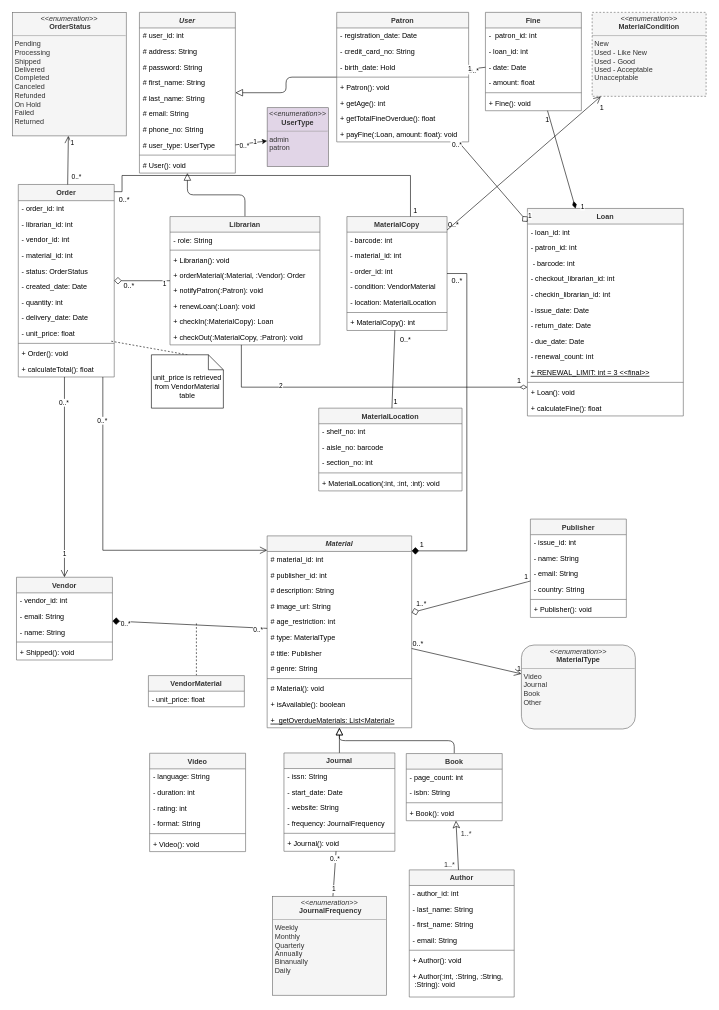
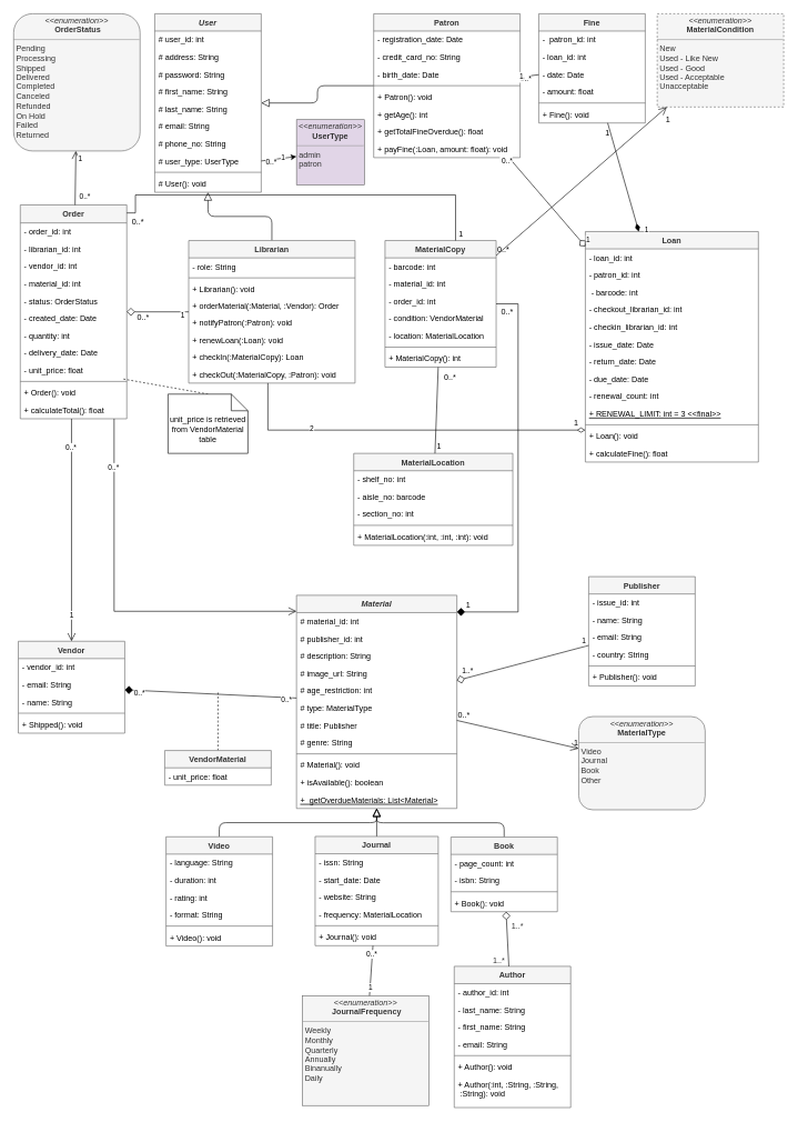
- <mxCell id="27" value="- birth_date: Hold" style="text;strokeColor=none;fillColor=none;align=left;verticalAlign=top;spacingLeft=4;spacingRight=4;overflow=hidden;rotatable=0;points=[[0,0.5],[1,0.5]];portConstraint=eastwest;" parent="24" vertex="1"><mxGeometry y="78" width="220" height="26" as="geometry" /></mxCell>
+ <mxCell id="27" value="- birth_date: Date" style="text;strokeColor=none;fillColor=none;align=left;verticalAlign=top;spacingLeft=4;spacingRight=4;overflow=hidden;rotatable=0;points=[[0,0.5],[1,0.5]];portConstraint=eastwest;" parent="24" vertex="1"><mxGeometry y="78" width="220" height="26" as="geometry" /></mxCell>
- <mxCell id="161" value="&lt;p style=&quot;margin:0px;margin-top:4px;text-align:center;&quot;&gt;&lt;i&gt;&amp;lt;&amp;lt;enumeration&amp;gt;&amp;gt;&lt;/i&gt;&lt;br&gt;&lt;b&gt;&amp;nbsp;OrderStatus&lt;/b&gt;&lt;/p&gt;&lt;hr size=&quot;1&quot;&gt;&lt;p style=&quot;margin:0px;margin-left:4px;&quot;&gt;Pending&lt;/p&gt;&lt;p style=&quot;margin:0px;margin-left:4px;&quot;&gt;Processing&lt;/p&gt;&lt;p style=&quot;margin:0px;margin-left:4px;&quot;&gt;Shipped&lt;/p&gt;&lt;p style=&quot;margin:0px;margin-left:4px;&quot;&gt;Delivered&lt;/p&gt;&lt;p style=&quot;margin:0px;margin-left:4px;&quot;&gt;Completed&lt;/p&gt;&lt;p style=&quot;margin:0px;margin-left:4px;&quot;&gt;Canceled&lt;/p&gt;&lt;p style=&quot;margin:0px;margin-left:4px;&quot;&gt;Refunded&lt;/p&gt;&lt;p style=&quot;margin:0px;margin-left:4px;&quot;&gt;On Hold&lt;/p&gt;&lt;p style=&quot;margin:0px;margin-left:4px;&quot;&gt;Failed&lt;/p&gt;&lt;p style=&quot;margin:0px;margin-left:4px;&quot;&gt;Returned&lt;/p&gt;&lt;p style=&quot;margin:0px;margin-left:4px;&quot;&gt;&lt;br&gt;&lt;/p&gt;" style="verticalAlign=top;align=left;overflow=fill;fontSize=12;fontFamily=Helvetica;html=1;strokeColor=#666666;fontColor=#333333;startSize=26;fillColor=#f5f5f5;" parent="1" vertex="1"><mxGeometry x="20" y="20" width="190" height="206" as="geometry" /></mxCell>
+ <mxCell id="161" value="&lt;p style=&quot;margin:0px;margin-top:4px;text-align:center;&quot;&gt;&lt;i&gt;&amp;lt;&amp;lt;enumeration&amp;gt;&amp;gt;&lt;/i&gt;&lt;br&gt;&lt;b&gt;&amp;nbsp;OrderStatus&lt;/b&gt;&lt;/p&gt;&lt;hr size=&quot;1&quot;&gt;&lt;p style=&quot;margin:0px;margin-left:4px;&quot;&gt;Pending&lt;/p&gt;&lt;p style=&quot;margin:0px;margin-left:4px;&quot;&gt;Processing&lt;/p&gt;&lt;p style=&quot;margin:0px;margin-left:4px;&quot;&gt;Shipped&lt;/p&gt;&lt;p style=&quot;margin:0px;margin-left:4px;&quot;&gt;Delivered&lt;/p&gt;&lt;p style=&quot;margin:0px;margin-left:4px;&quot;&gt;Completed&lt;/p&gt;&lt;p style=&quot;margin:0px;margin-left:4px;&quot;&gt;Canceled&lt;/p&gt;&lt;p style=&quot;margin:0px;margin-left:4px;&quot;&gt;Refunded&lt;/p&gt;&lt;p style=&quot;margin:0px;margin-left:4px;&quot;&gt;On Hold&lt;/p&gt;&lt;p style=&quot;margin:0px;margin-left:4px;&quot;&gt;Failed&lt;/p&gt;&lt;p style=&quot;margin:0px;margin-left:4px;&quot;&gt;Returned&lt;/p&gt;&lt;p style=&quot;margin:0px;margin-left:4px;&quot;&gt;&lt;br&gt;&lt;/p&gt;" style="verticalAlign=top;align=left;overflow=fill;fontSize=12;fontFamily=Helvetica;html=1;strokeColor=#666666;fontColor=#333333;startSize=26;fillColor=#f5f5f5;rounded=1;" parent="1" vertex="1"><mxGeometry x="20" y="20" width="190" height="206" as="geometry" /></mxCell>
+ <mxCell id="104" style="edgeStyle=orthogonalEdgeStyle;html=1;exitX=0.5;exitY=0;exitDx=0;exitDy=0;endArrow=block;endFill=0;startSize=10;endSize=10;" parent="1" source="105" target="54" edge="1"><mxGeometry relative="1" as="geometry" /></mxCell>
- <mxCell id="117" value="- frequency: JournalFrequency" style="text;strokeColor=none;fillColor=none;align=left;verticalAlign=top;spacingLeft=4;spacingRight=4;overflow=hidden;rotatable=0;points=[[0,0.5],[1,0.5]];portConstraint=eastwest;shadow=0;" parent="113" vertex="1"><mxGeometry y="104" width="185" height="26" as="geometry" /></mxCell>
+ <mxCell id="117" value="- frequency: MaterialLocation" style="text;strokeColor=none;fillColor=none;align=left;verticalAlign=top;spacingLeft=4;spacingRight=4;overflow=hidden;rotatable=0;points=[[0,0.5],[1,0.5]];portConstraint=eastwest;shadow=0;" parent="113" vertex="1"><mxGeometry y="104" width="185" height="26" as="geometry" /></mxCell>
- <mxCell id="140" style="edgeStyle=none;html=1;endArrow=classic;endFill=0;startSize=10;endSize=10;targetPerimeterSpacing=0;sourcePerimeterSpacing=0;" parent="1" source="126" target="121" edge="1"><mxGeometry relative="1" as="geometry"><mxPoint x="799" y="1313" as="sourcePoint" /></mxGeometry></mxCell>
+ <mxCell id="140" style="edgeStyle=none;html=1;endArrow=diamond;endFill=0;startSize=10;endSize=10;targetPerimeterSpacing=0;sourcePerimeterSpacing=0;" parent="1" source="126" target="121" edge="1"><mxGeometry relative="1" as="geometry"><mxPoint x="799" y="1313" as="sourcePoint" /></mxGeometry></mxCell>
